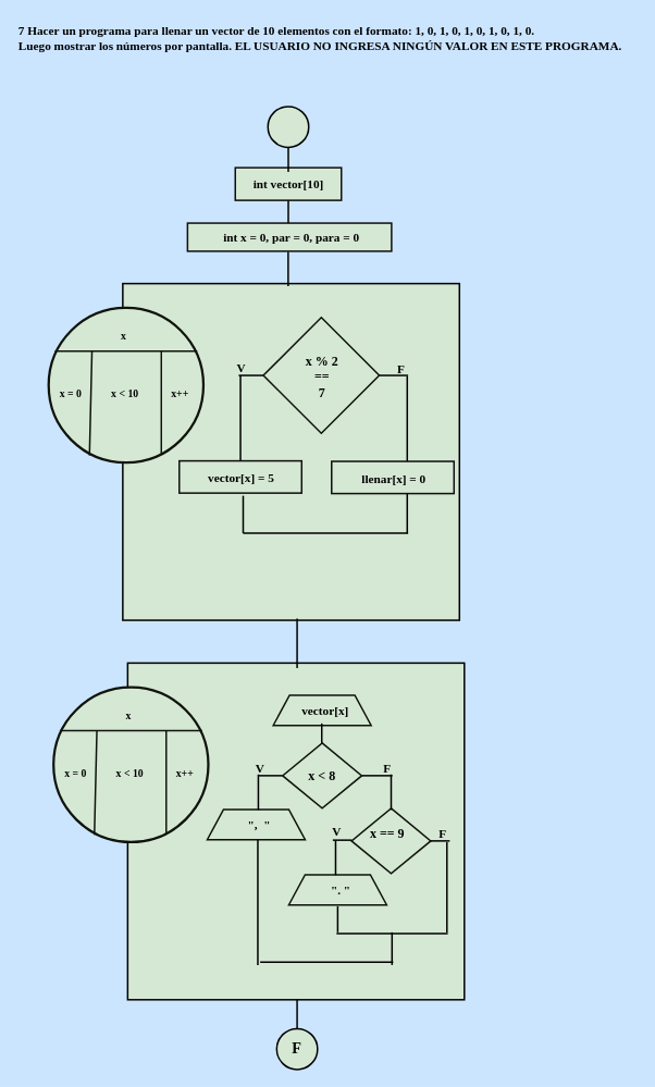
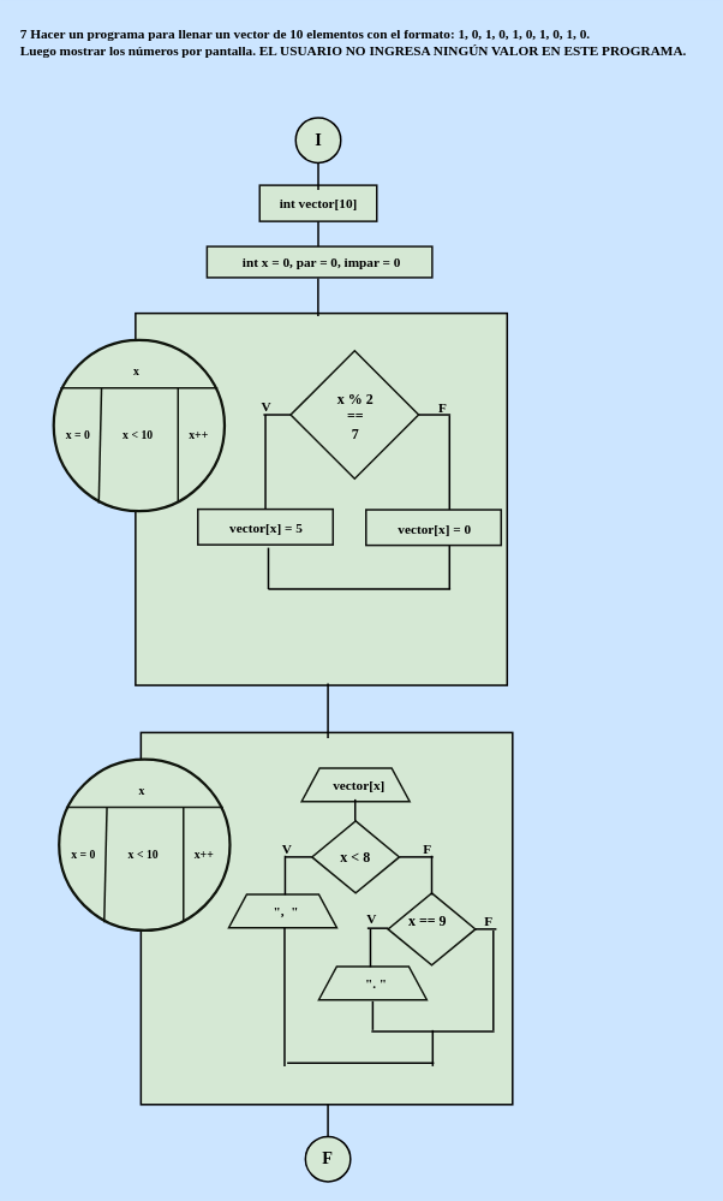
+ <mxCell id="6" value="&lt;b&gt;&lt;font color=&quot;#000000&quot; style=&quot;font-size: 19px;&quot; face=&quot;Comic Sans MS&quot;&gt;I&lt;/font&gt;&lt;/b&gt;" style="text;strokeColor=none;align=center;fillColor=none;html=1;verticalAlign=middle;whiteSpace=wrap;rounded=0;fontFamily=Architects Daughter;fontSource=https://fonts.googleapis.com/css?family=Architects+Daughter;aspect=fixed;" vertex="1" parent="4"><mxGeometry x="5" y="10" width="40" height="30" as="geometry" /></mxCell>
- <mxCell id="15" value="&lt;font face=&quot;Comic Sans MS&quot; color=&quot;#000000&quot;&gt;&lt;span style=&quot;font-size: 15px;&quot;&gt;&lt;b&gt;int x = 0, par = 0, para = 0&lt;/b&gt;&lt;/span&gt;&lt;/font&gt;" style="text;strokeColor=none;align=center;fillColor=none;html=1;verticalAlign=middle;whiteSpace=wrap;rounded=0;fontFamily=Architects Daughter;fontSource=https://fonts.googleapis.com/css?family=Architects+Daughter;" vertex="1" parent="12"><mxGeometry x="5" y="15.15" width="245" height="30" as="geometry" /></mxCell>
+ <mxCell id="15" value="&lt;font face=&quot;Comic Sans MS&quot; color=&quot;#000000&quot;&gt;&lt;span style=&quot;font-size: 15px;&quot;&gt;&lt;b&gt;int x = 0, par = 0, impar = 0&lt;/b&gt;&lt;/span&gt;&lt;/font&gt;" style="text;strokeColor=none;align=center;fillColor=none;html=1;verticalAlign=middle;whiteSpace=wrap;rounded=0;fontFamily=Architects Daughter;fontSource=https://fonts.googleapis.com/css?family=Architects+Daughter;" vertex="1" parent="12"><mxGeometry x="5" y="15.15" width="245" height="30" as="geometry" /></mxCell>
- <mxCell id="38" value="&lt;font face=&quot;Comic Sans MS&quot; color=&quot;#000000&quot;&gt;&lt;span style=&quot;font-size: 15px;&quot;&gt;&lt;b&gt;llenar[x] = 0&lt;/b&gt;&lt;/span&gt;&lt;/font&gt;" style="text;strokeColor=none;align=center;fillColor=none;html=1;verticalAlign=middle;whiteSpace=wrap;rounded=0;fontFamily=Architects Daughter;fontSource=https://fonts.googleapis.com/css?family=Architects+Daughter;container=0;" vertex="1" parent="16"><mxGeometry x="367.508" y="213.59" width="124.05" height="50" as="geometry" /></mxCell>
+ <mxCell id="38" value="&lt;font face=&quot;Comic Sans MS&quot; color=&quot;#000000&quot;&gt;&lt;span style=&quot;font-size: 15px;&quot;&gt;&lt;b&gt;vector[x] = 0&lt;/b&gt;&lt;/span&gt;&lt;/font&gt;" style="text;strokeColor=none;align=center;fillColor=none;html=1;verticalAlign=middle;whiteSpace=wrap;rounded=0;fontFamily=Architects Daughter;fontSource=https://fonts.googleapis.com/css?family=Architects+Daughter;container=0;" vertex="1" parent="16"><mxGeometry x="367.508" y="213.59" width="124.05" height="50" as="geometry" /></mxCell>
